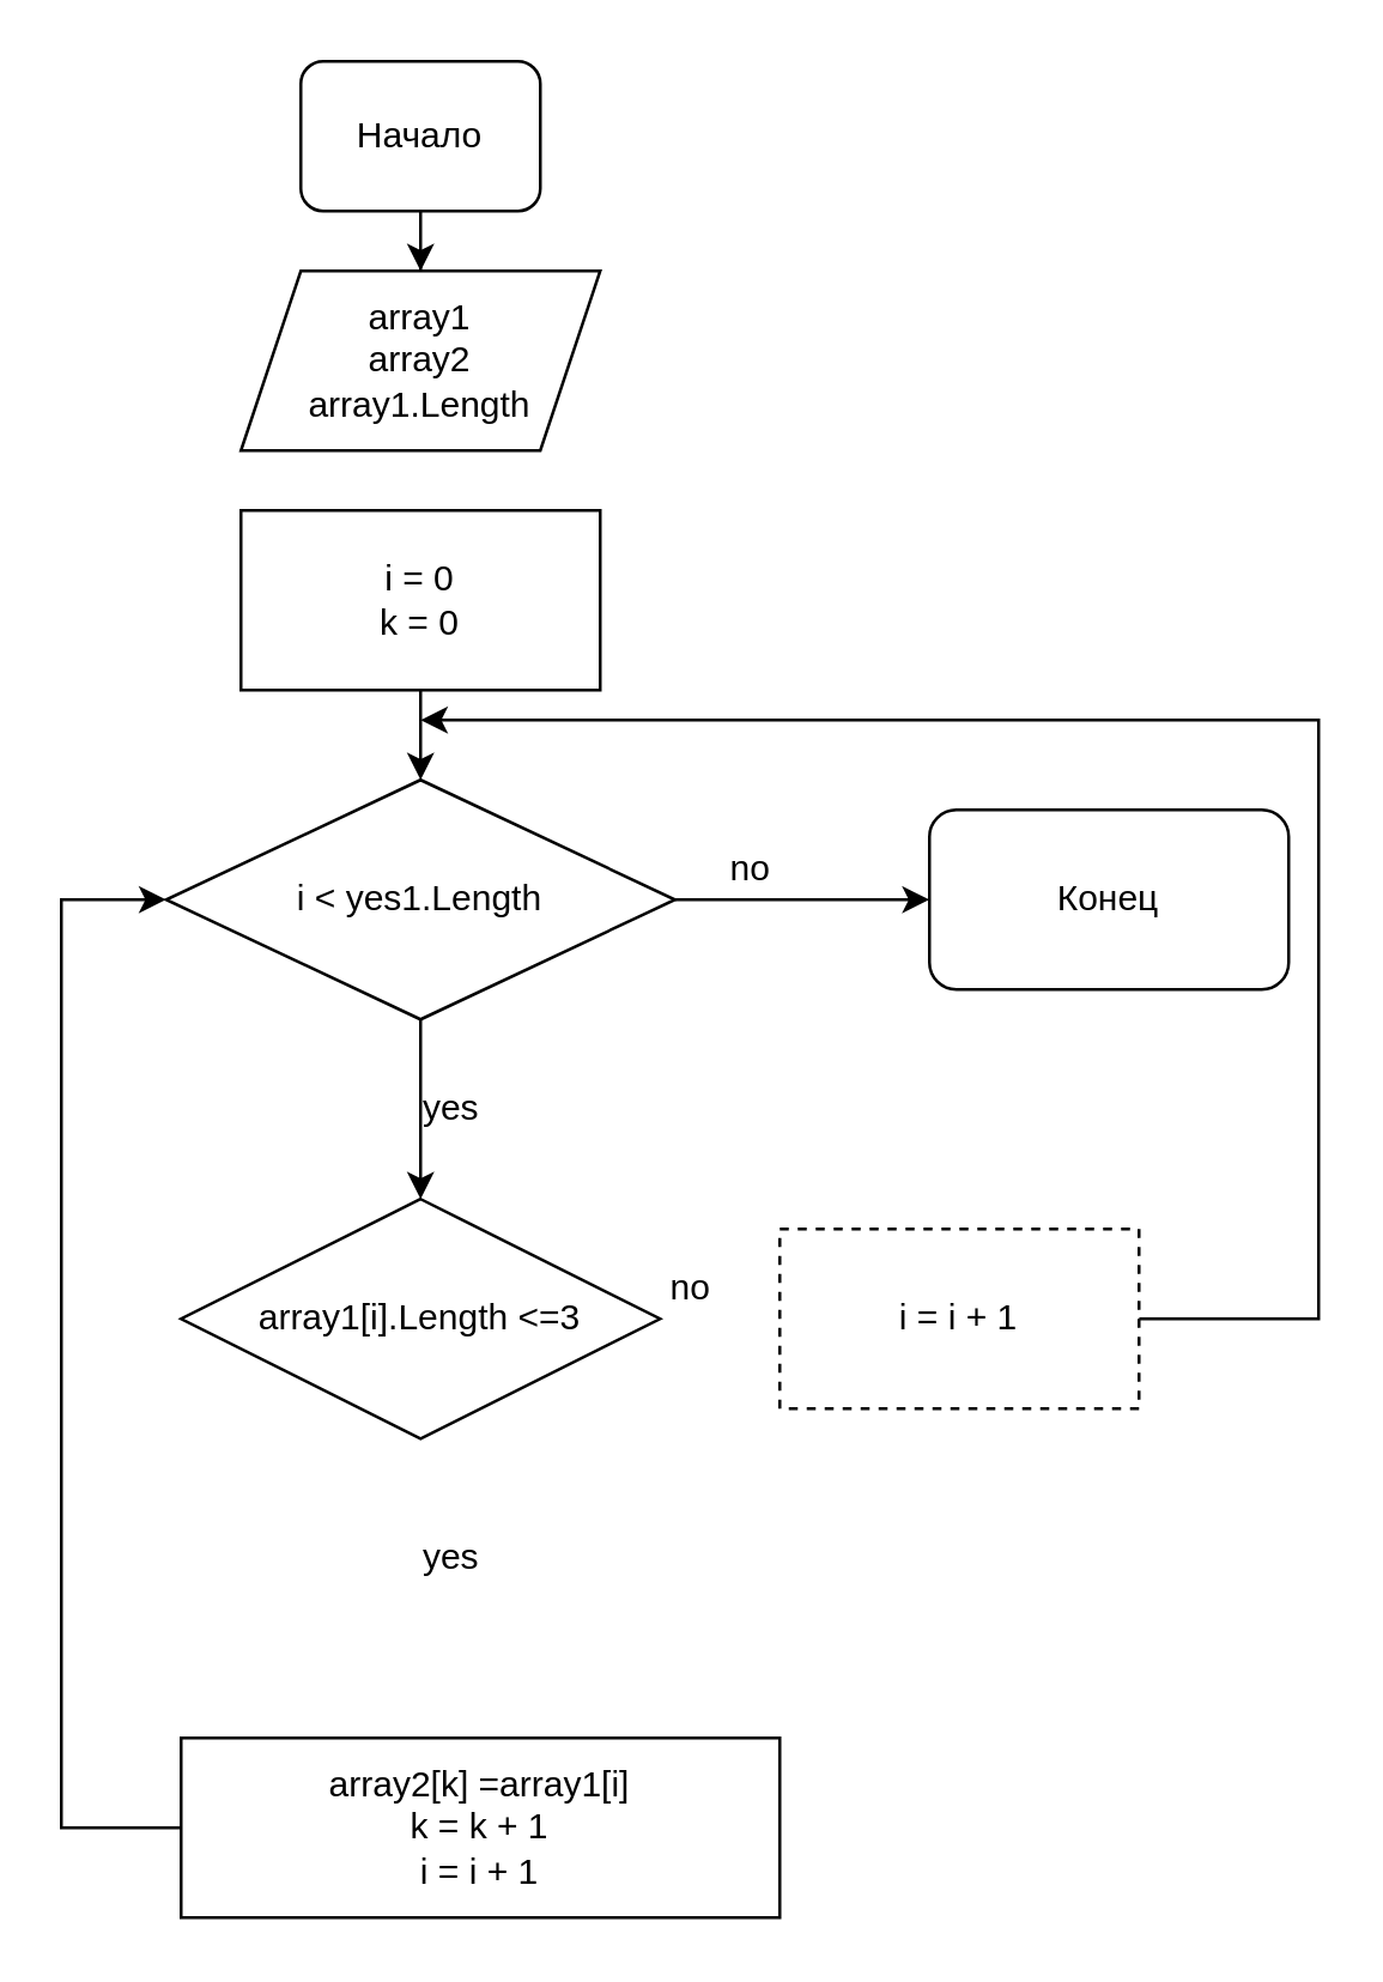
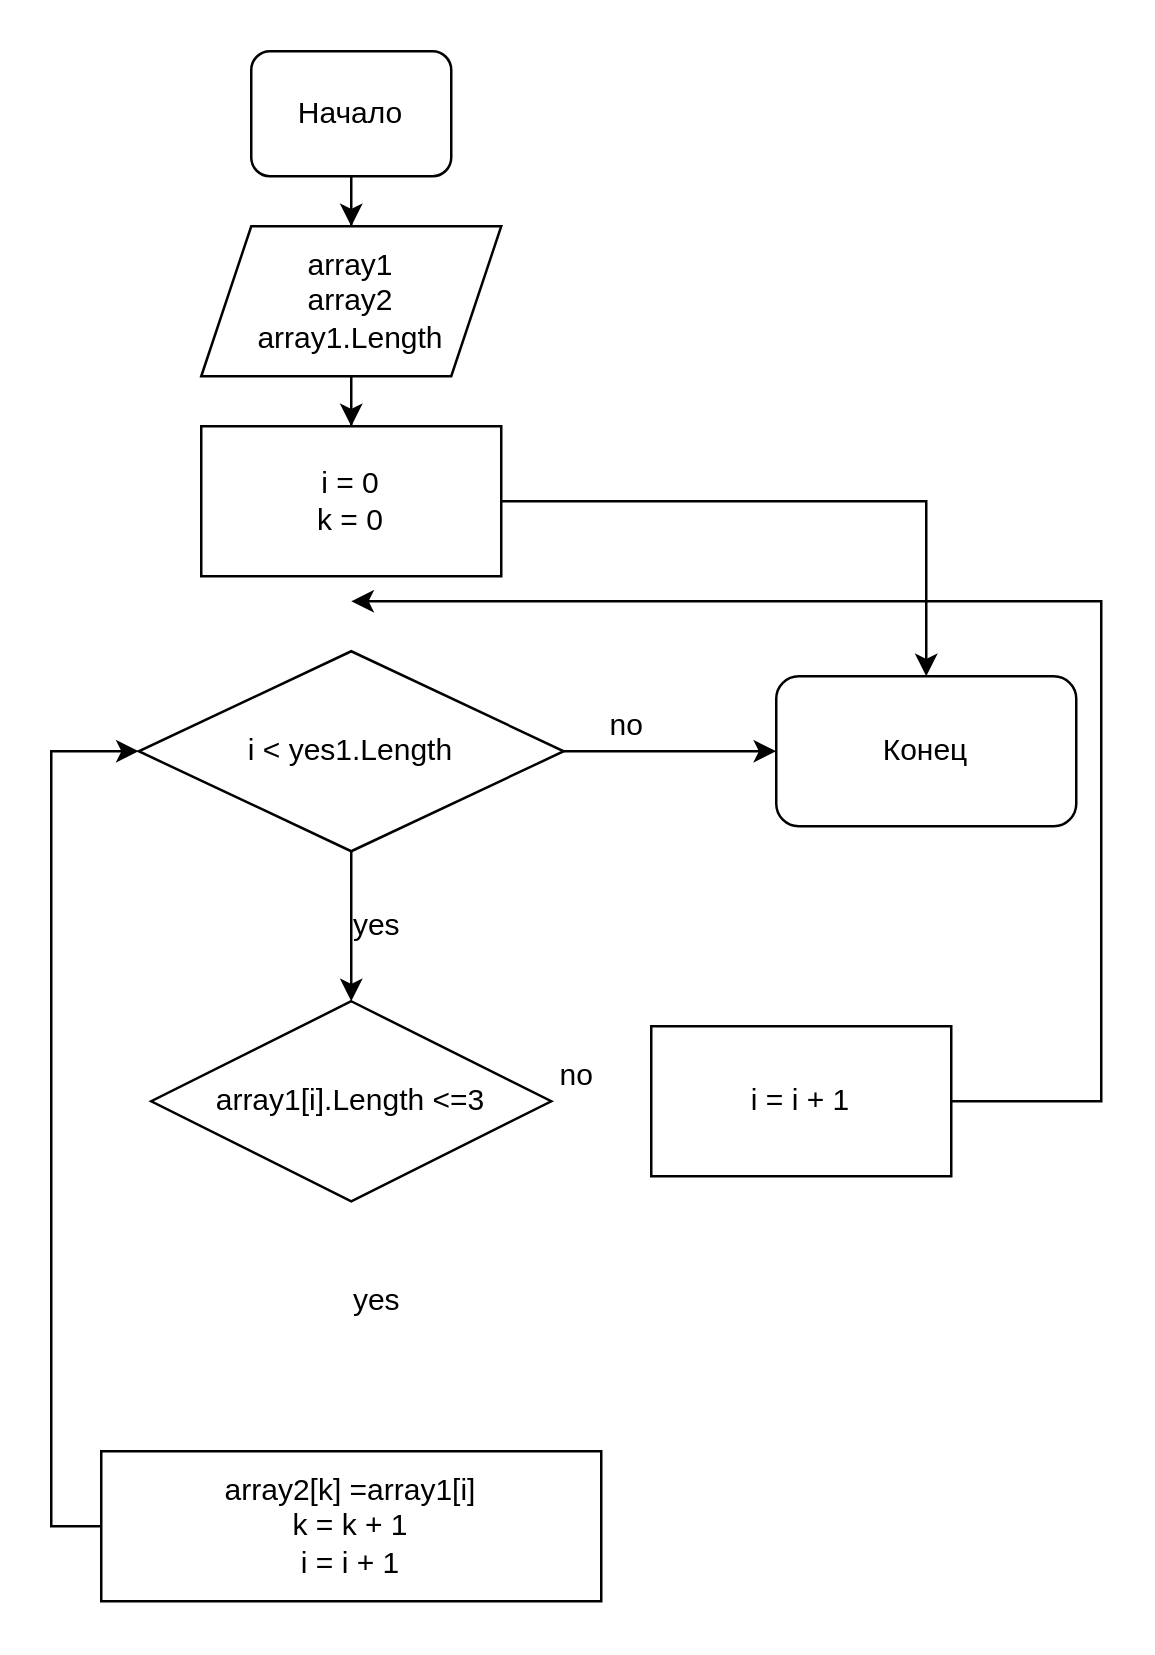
+ <mxCell id="4" value="" style="edgeStyle=orthogonalEdgeStyle;rounded=0;orthogonalLoop=1;jettySize=auto;html=1;" edge="1" parent="1" source="5" target="7"><mxGeometry relative="1" as="geometry" /></mxCell>
- <mxCell id="6" value="" style="edgeStyle=orthogonalEdgeStyle;rounded=0;orthogonalLoop=1;jettySize=auto;html=1;" edge="1" parent="1" source="7" target="10"><mxGeometry relative="1" as="geometry" /></mxCell>
+ <mxCell id="6" value="" style="edgeStyle=orthogonalEdgeStyle;rounded=0;orthogonalLoop=1;jettySize=auto;html=1;" edge="1" parent="1" source="7" target="16"><mxGeometry relative="1" as="geometry" /></mxCell>
- <mxCell id="19" value="i = i + 1" style="rounded=0;whiteSpace=wrap;html=1;dashed=1;" vertex="1" parent="1"><mxGeometry x="260" y="410" width="120" height="60" as="geometry" /></mxCell>
+ <mxCell id="19" value="i = i + 1" style="rounded=0;whiteSpace=wrap;html=1;" vertex="1" parent="1"><mxGeometry x="260" y="410" width="120" height="60" as="geometry" /></mxCell>
- <mxCell id="13" value="array2[k] =array1[i]&lt;br&gt;&lt;div&gt;k = k + 1&lt;br&gt;&lt;/div&gt;&lt;div&gt;i = i + 1&lt;br&gt;&lt;/div&gt;" style="rounded=0;whiteSpace=wrap;html=1;" vertex="1" parent="1"><mxGeometry x="60" y="580" width="200" height="60" as="geometry" /></mxCell>
+ <mxCell id="13" value="array2[k] =array1[i]&lt;br&gt;&lt;div&gt;k = k + 1&lt;br&gt;&lt;/div&gt;&lt;div&gt;i = i + 1&lt;br&gt;&lt;/div&gt;" style="rounded=0;whiteSpace=wrap;html=1;" vertex="1" parent="1"><mxGeometry x="40" y="580" width="200" height="60" as="geometry" /></mxCell>
